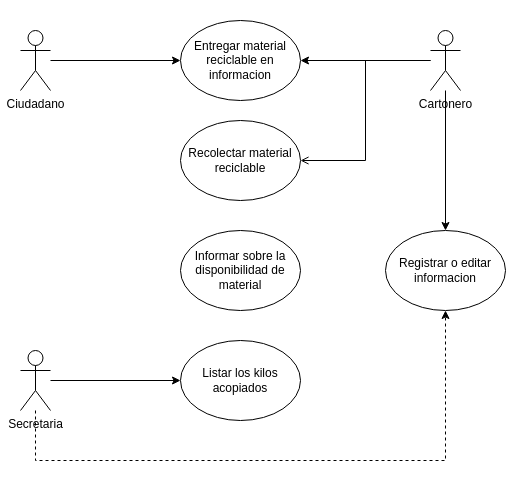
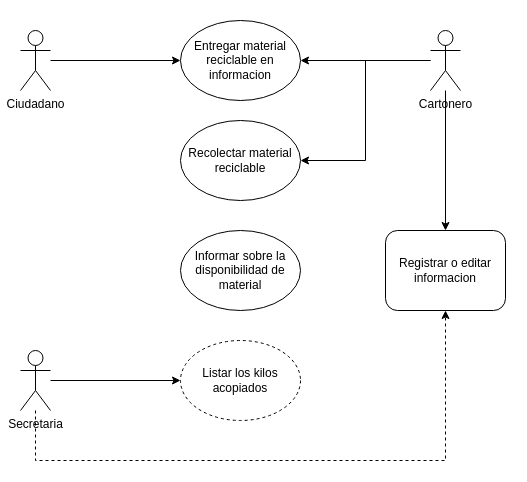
- <mxCell id="4" style="edgeStyle=orthogonalEdgeStyle;rounded=0;orthogonalLoop=1;jettySize=auto;html=1;entryX=1;entryY=0.5;entryDx=0;entryDy=0;endArrow=open;" parent="1" source="6" target="9" edge="1"><mxGeometry relative="1" as="geometry" /></mxCell>
+ <mxCell id="4" style="edgeStyle=orthogonalEdgeStyle;rounded=0;orthogonalLoop=1;jettySize=auto;html=1;entryX=1;entryY=0.5;entryDx=0;entryDy=0;" parent="1" source="6" target="9" edge="1"><mxGeometry relative="1" as="geometry" /></mxCell>
- <mxCell id="15" value="Registrar o editar informacion" style="ellipse;whiteSpace=wrap;html=1;" parent="1" vertex="1"><mxGeometry x="385" y="230" width="120" height="80" as="geometry" /></mxCell>
+ <mxCell id="15" value="Registrar o editar informacion" style="whiteSpace=wrap;html=1;rounded=1;" parent="1" vertex="1"><mxGeometry x="385" y="230" width="120" height="80" as="geometry" /></mxCell>
- <mxCell id="14" value="Listar los kilos acopiados" style="ellipse;whiteSpace=wrap;html=1;" parent="1" vertex="1"><mxGeometry x="180" y="340" width="120" height="80" as="geometry" /></mxCell>
+ <mxCell id="14" value="Listar los kilos acopiados" style="ellipse;whiteSpace=wrap;html=1;dashed=1;" parent="1" vertex="1"><mxGeometry x="180" y="340" width="120" height="80" as="geometry" /></mxCell>
